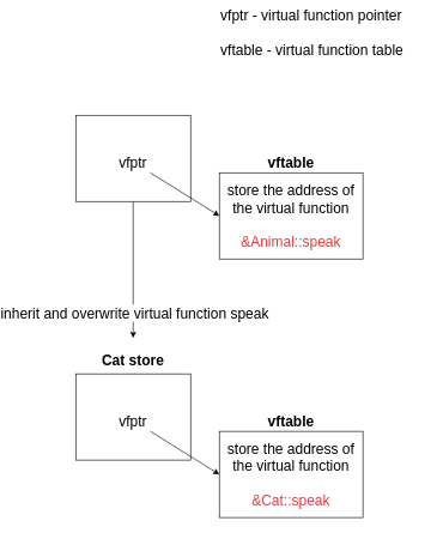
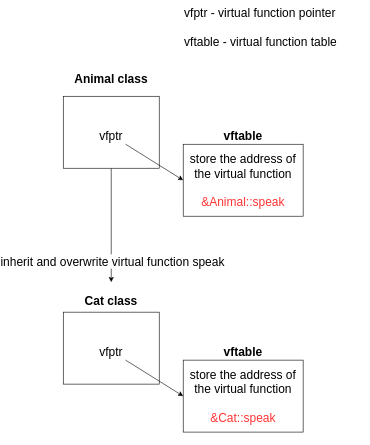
+ <mxCell id="5" value="&lt;b&gt;&lt;font style=&quot;font-size: 20px;&quot;&gt;Animal class&lt;/font&gt;&lt;/b&gt;" style="text;html=1;strokeColor=none;fillColor=none;align=center;verticalAlign=middle;whiteSpace=wrap;rounded=0;" vertex="1" parent="1"><mxGeometry x="35" y="100" width="130" height="60" as="geometry" /></mxCell>
- <mxCell id="12" value="&lt;b&gt;&lt;font style=&quot;font-size: 20px;&quot;&gt;Cat store&lt;/font&gt;&lt;/b&gt;" style="text;html=1;strokeColor=none;fillColor=none;align=center;verticalAlign=middle;whiteSpace=wrap;rounded=0;" vertex="1" parent="1"><mxGeometry x="35" y="470" width="130" height="60" as="geometry" /></mxCell>
+ <mxCell id="12" value="&lt;b&gt;&lt;font style=&quot;font-size: 20px;&quot;&gt;Cat class&lt;/font&gt;&lt;/b&gt;" style="text;html=1;strokeColor=none;fillColor=none;align=center;verticalAlign=middle;whiteSpace=wrap;rounded=0;" vertex="1" parent="1"><mxGeometry x="35" y="470" width="130" height="60" as="geometry" /></mxCell>
